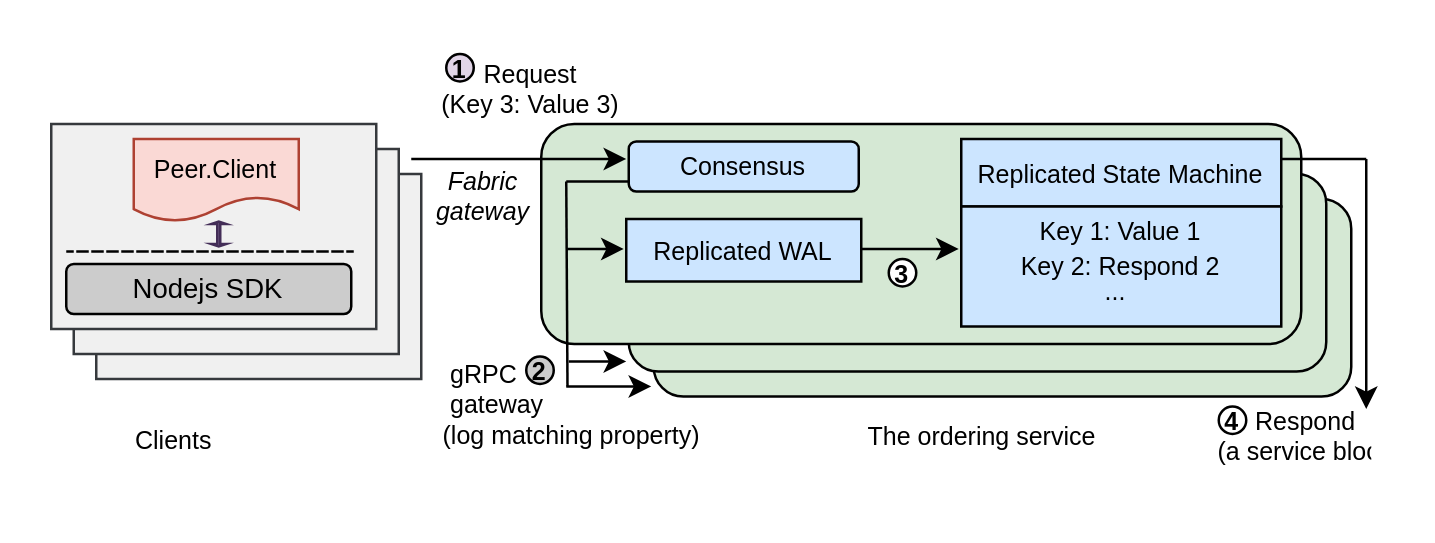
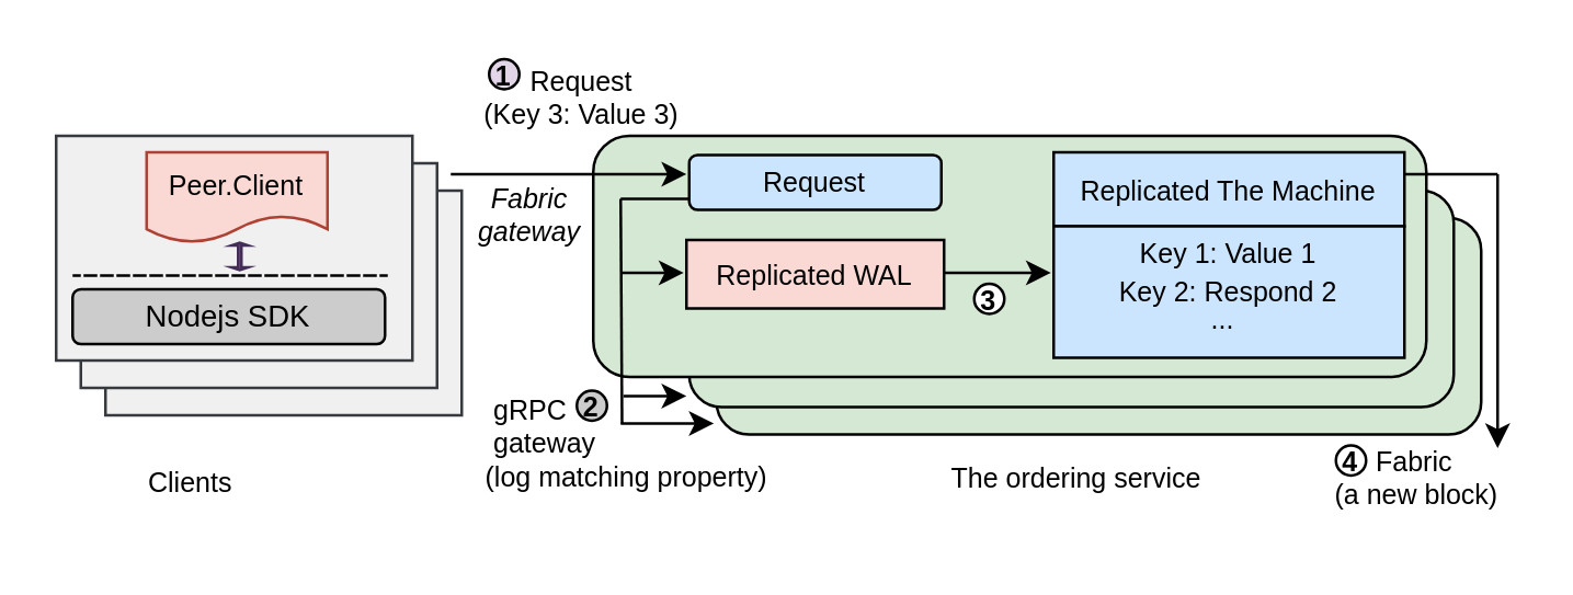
- <mxCell id="12" value="&lt;font style=&quot;font-size: 10px;&quot;&gt;Consensus&lt;/font&gt;" style="rounded=1;whiteSpace=wrap;html=1;fillColor=#CCE5FF;strokeColor=#000000;" parent="1" vertex="1"><mxGeometry x="251" y="56" width="92" height="20" as="geometry" /></mxCell>
+ <mxCell id="12" value="&lt;font style=&quot;font-size: 10px;&quot;&gt;Request&lt;/font&gt;" style="rounded=1;whiteSpace=wrap;html=1;fillColor=#CCE5FF;strokeColor=#000000;" parent="1" vertex="1"><mxGeometry x="251" y="56" width="92" height="20" as="geometry" /></mxCell>
- <mxCell id="14" value="&lt;font style=&quot;font-size: 10px;&quot;&gt;Replicated State Machine&lt;/font&gt;" style="rounded=0;whiteSpace=wrap;html=1;fillColor=#CCE5FF;strokeColor=#000000;" parent="1" vertex="1"><mxGeometry x="384" y="55" width="128" height="27" as="geometry" /></mxCell>
+ <mxCell id="14" value="&lt;font style=&quot;font-size: 10px;&quot;&gt;Replicated The Machine&lt;/font&gt;" style="rounded=0;whiteSpace=wrap;html=1;fillColor=#CCE5FF;strokeColor=#000000;" parent="1" vertex="1"><mxGeometry x="384" y="55" width="128" height="27" as="geometry" /></mxCell>
- <mxCell id="13" value="&lt;font style=&quot;font-size: 10px;&quot;&gt;Replicated WAL&lt;/font&gt;" style="rounded=0;whiteSpace=wrap;html=1;fillColor=#CCE5FF;strokeColor=#000000;" parent="1" vertex="1"><mxGeometry x="250" y="87" width="94" height="25" as="geometry" /></mxCell>
+ <mxCell id="13" value="&lt;font style=&quot;font-size: 10px;&quot;&gt;Replicated WAL&lt;/font&gt;" style="rounded=0;whiteSpace=wrap;html=1;fillColor=#fad9d5;strokeColor=#000000;" parent="1" vertex="1"><mxGeometry x="250" y="87" width="94" height="25" as="geometry" /></mxCell>
- <mxCell id="33" value="Respond" style="text;strokeColor=none;fillColor=none;align=left;verticalAlign=middle;spacingLeft=4;spacingRight=4;overflow=hidden;points=[[0,0.5],[1,0.5]];portConstraint=eastwest;rotatable=0;fontSize=10;fontColor=#000000;" parent="1" vertex="1"><mxGeometry x="496" y="153" width="53" height="30" as="geometry" /></mxCell>
+ <mxCell id="33" value="Fabric" style="text;strokeColor=none;fillColor=none;align=left;verticalAlign=middle;spacingLeft=4;spacingRight=4;overflow=hidden;points=[[0,0.5],[1,0.5]];portConstraint=eastwest;rotatable=0;fontSize=10;fontColor=#000000;" parent="1" vertex="1"><mxGeometry x="496" y="153" width="53" height="30" as="geometry" /></mxCell>
- <mxCell id="29" value="(a service block)" style="text;strokeColor=none;fillColor=none;align=left;verticalAlign=middle;spacingLeft=4;spacingRight=4;overflow=hidden;points=[[0,0.5],[1,0.5]];portConstraint=eastwest;rotatable=0;fontSize=10;fontColor=#000000;" parent="1" vertex="1"><mxGeometry x="481" y="165" width="71" height="30" as="geometry" /></mxCell>
+ <mxCell id="29" value="(a new block)" style="text;strokeColor=none;fillColor=none;align=left;verticalAlign=middle;spacingLeft=4;spacingRight=4;overflow=hidden;points=[[0,0.5],[1,0.5]];portConstraint=eastwest;rotatable=0;fontSize=10;fontColor=#000000;" parent="1" vertex="1"><mxGeometry x="481" y="165" width="71" height="30" as="geometry" /></mxCell>
